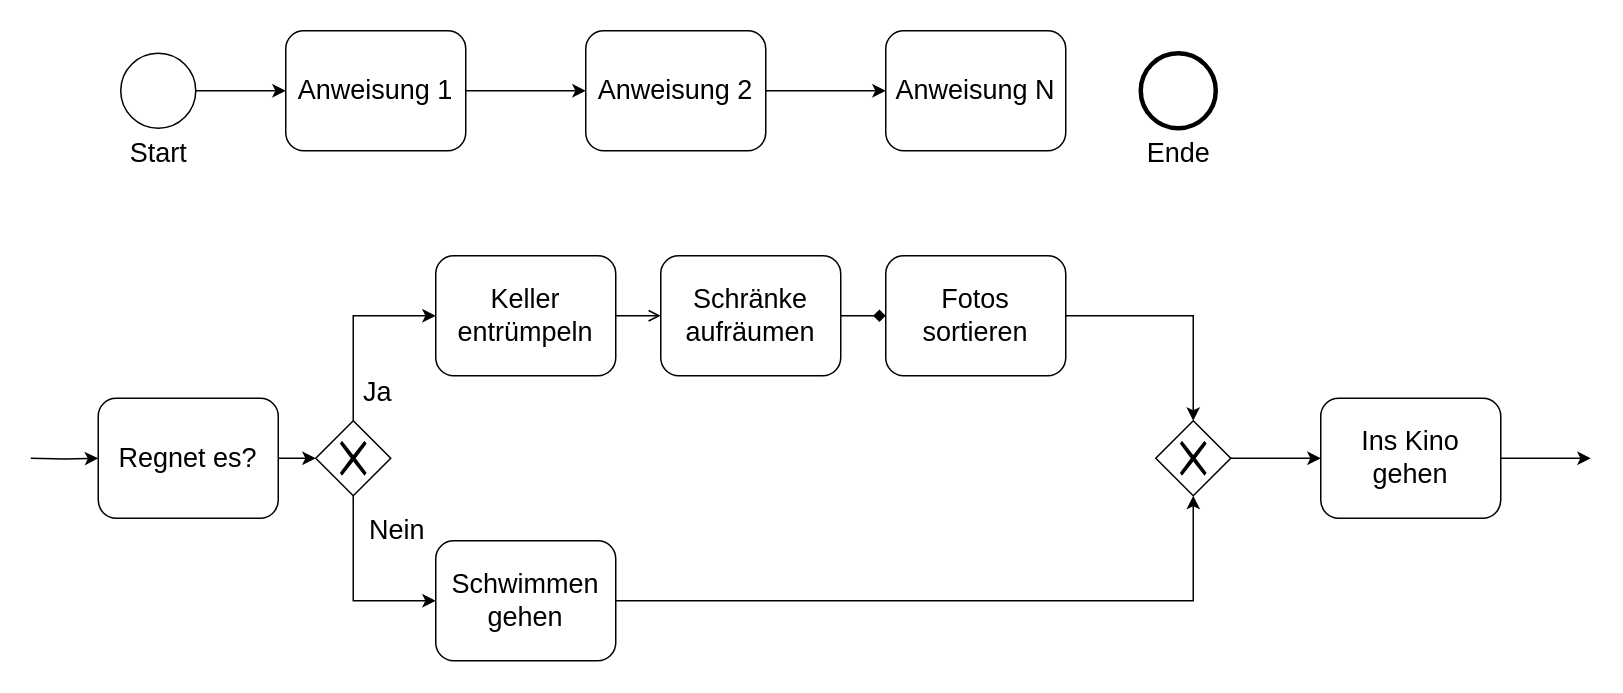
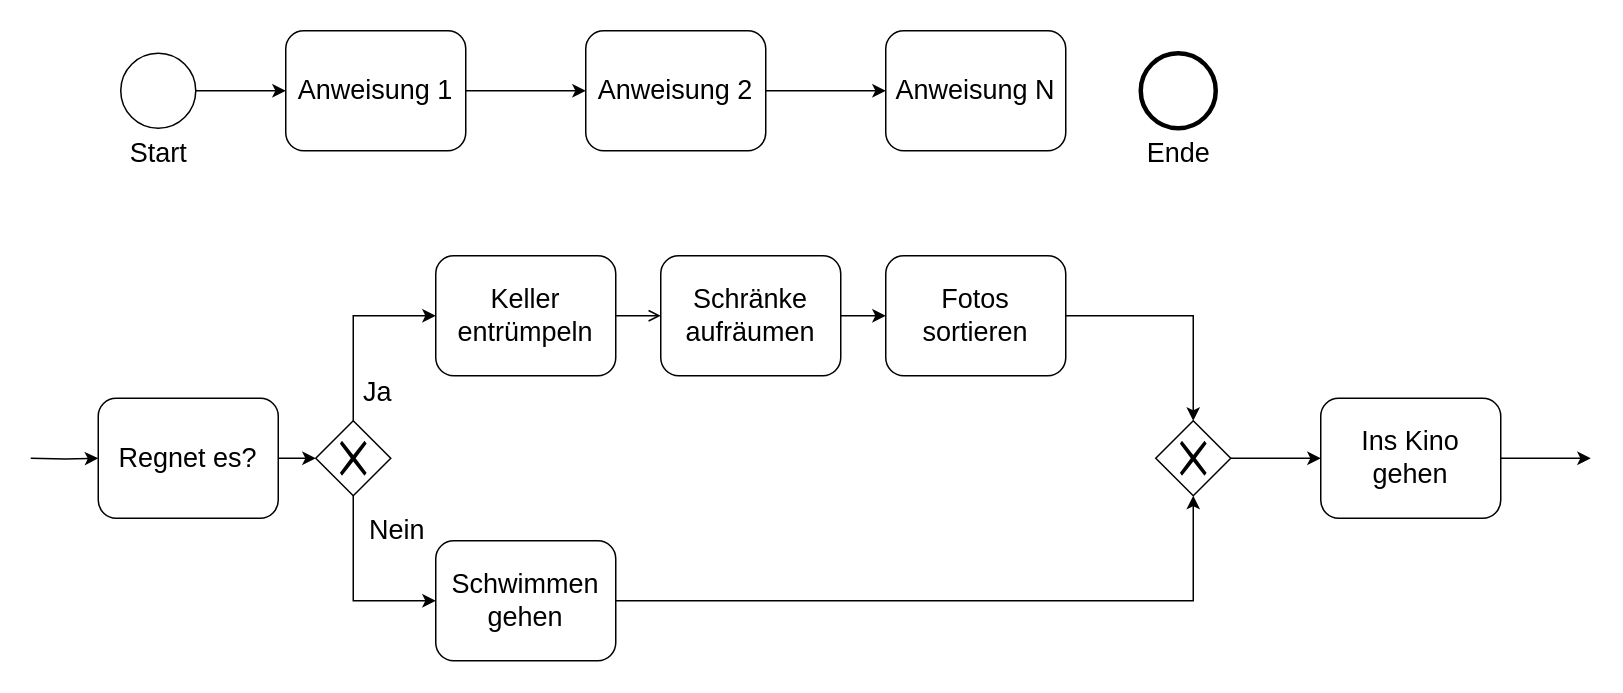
- <mxCell id="18" style="edgeStyle=orthogonalEdgeStyle;rounded=0;orthogonalLoop=1;jettySize=auto;html=1;endArrow=diamond;" edge="1" parent="1" source="19" target="21"><mxGeometry relative="1" as="geometry" /></mxCell>
+ <mxCell id="18" style="edgeStyle=orthogonalEdgeStyle;rounded=0;orthogonalLoop=1;jettySize=auto;html=1;" edge="1" parent="1" source="19" target="21"><mxGeometry relative="1" as="geometry" /></mxCell>
